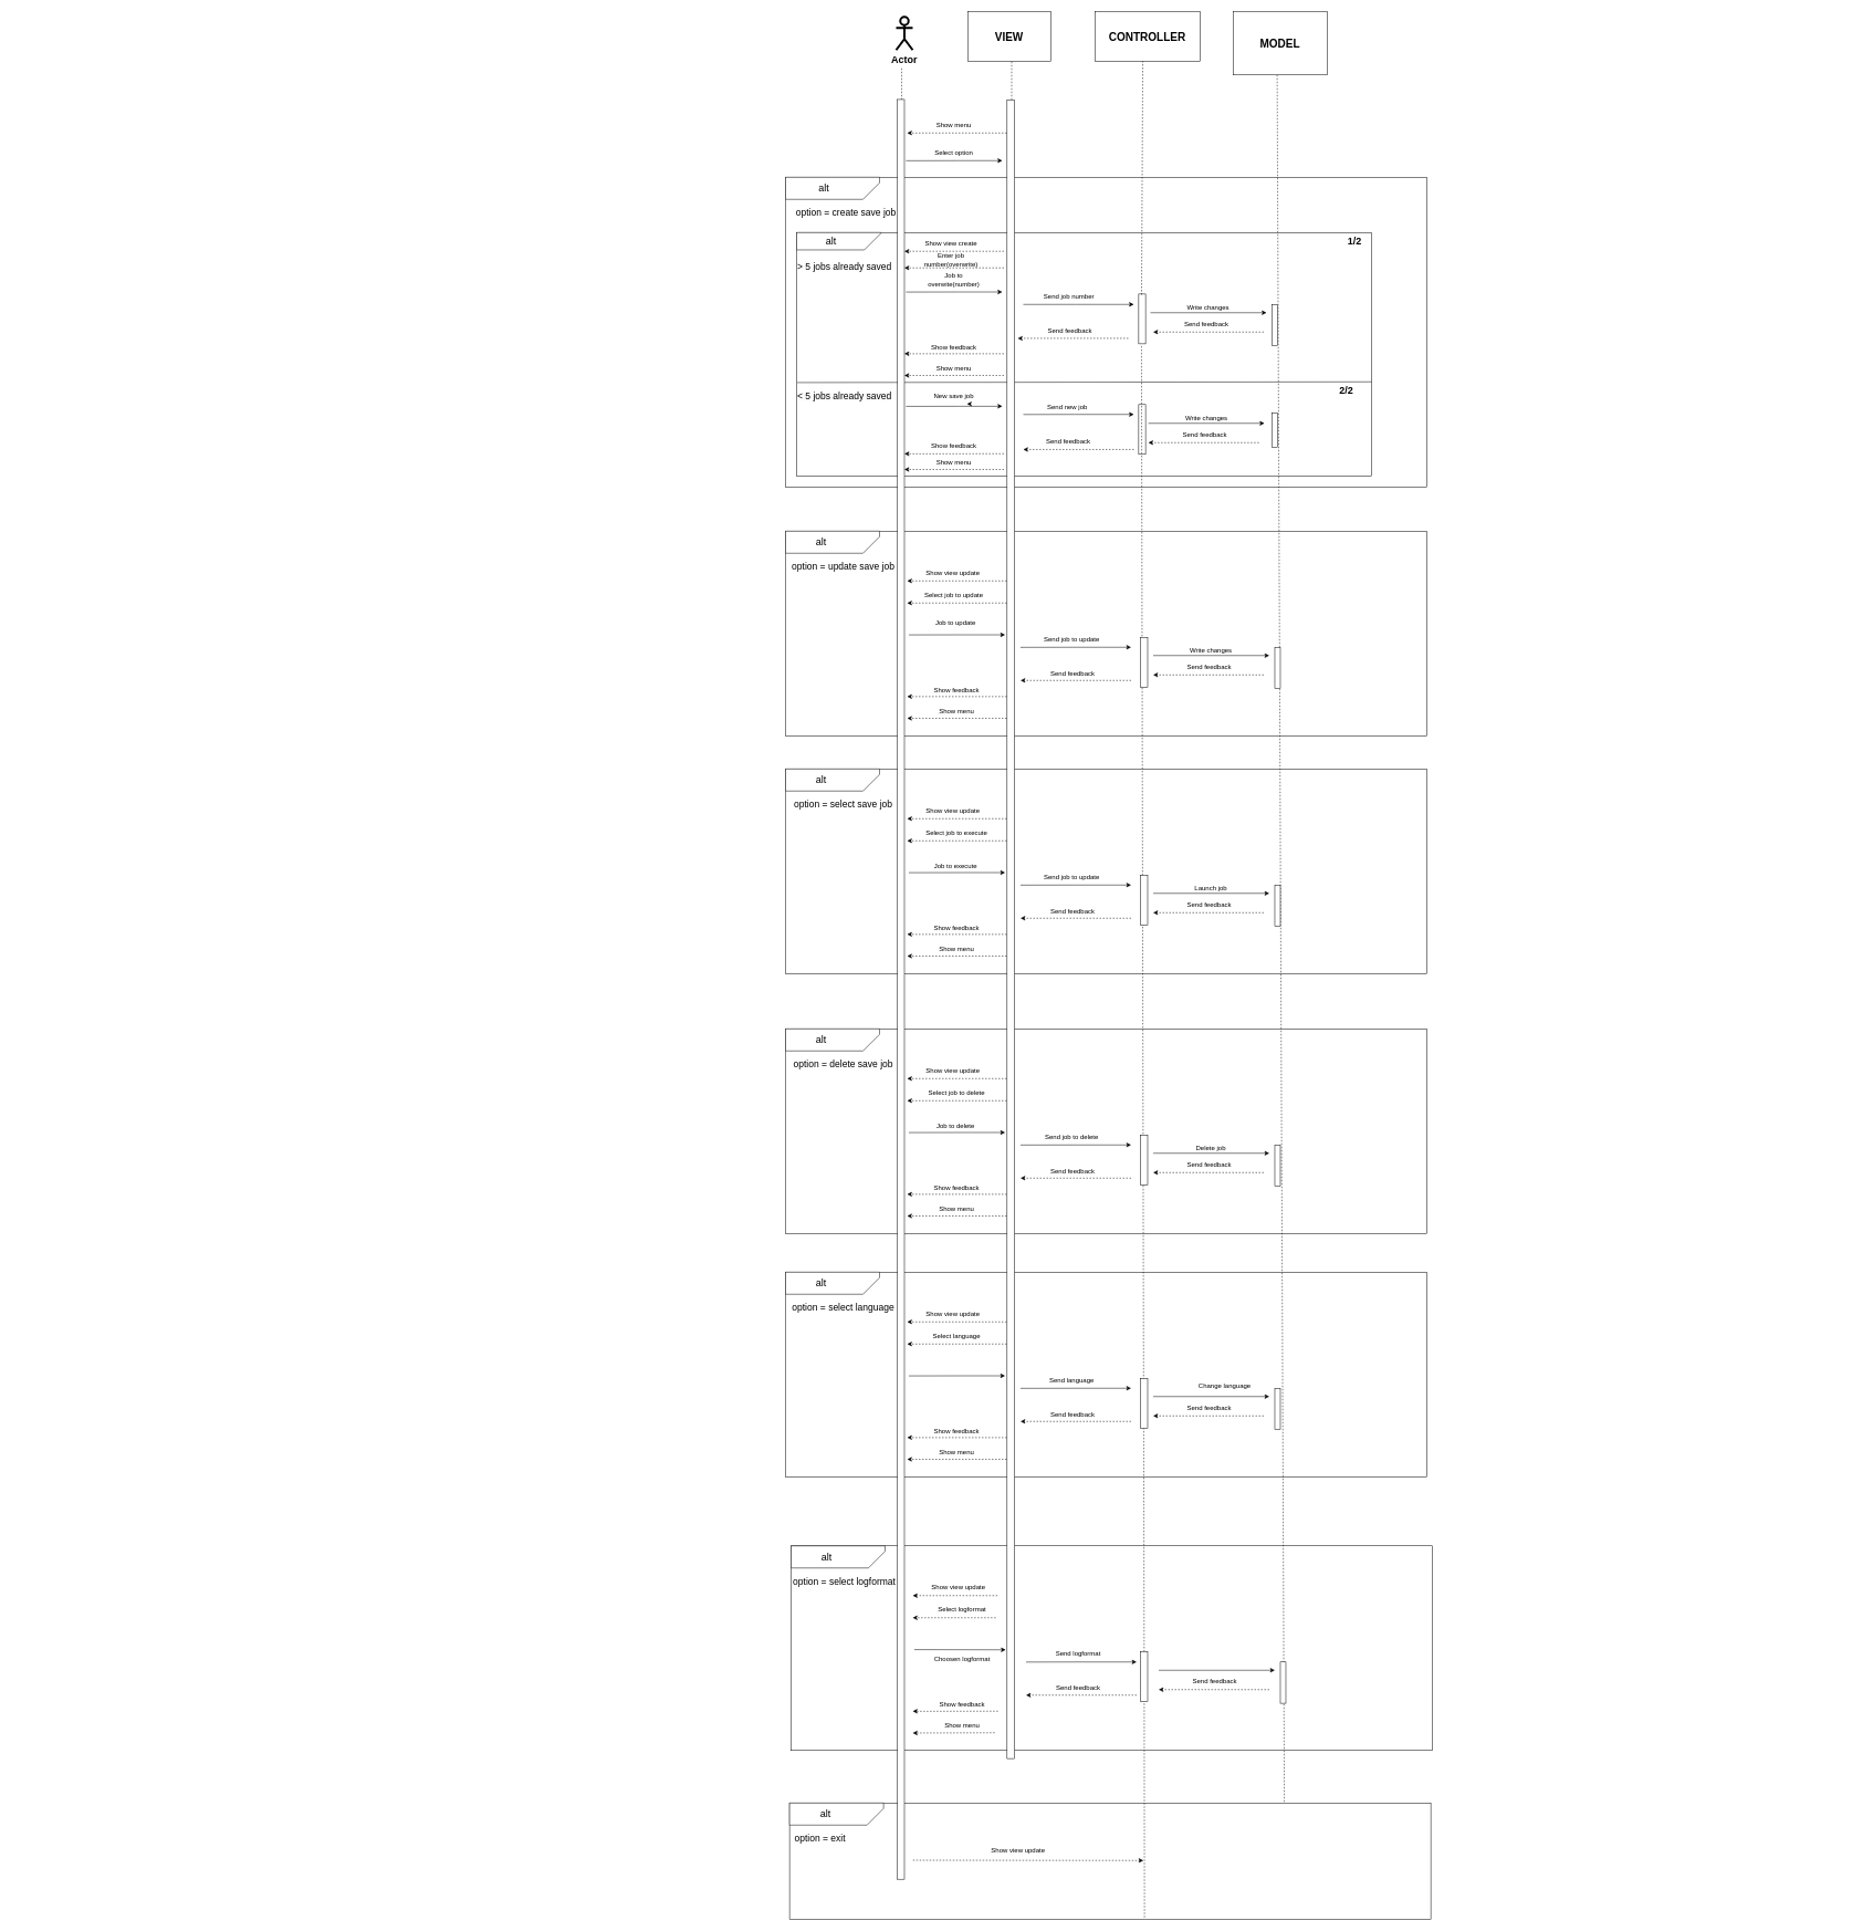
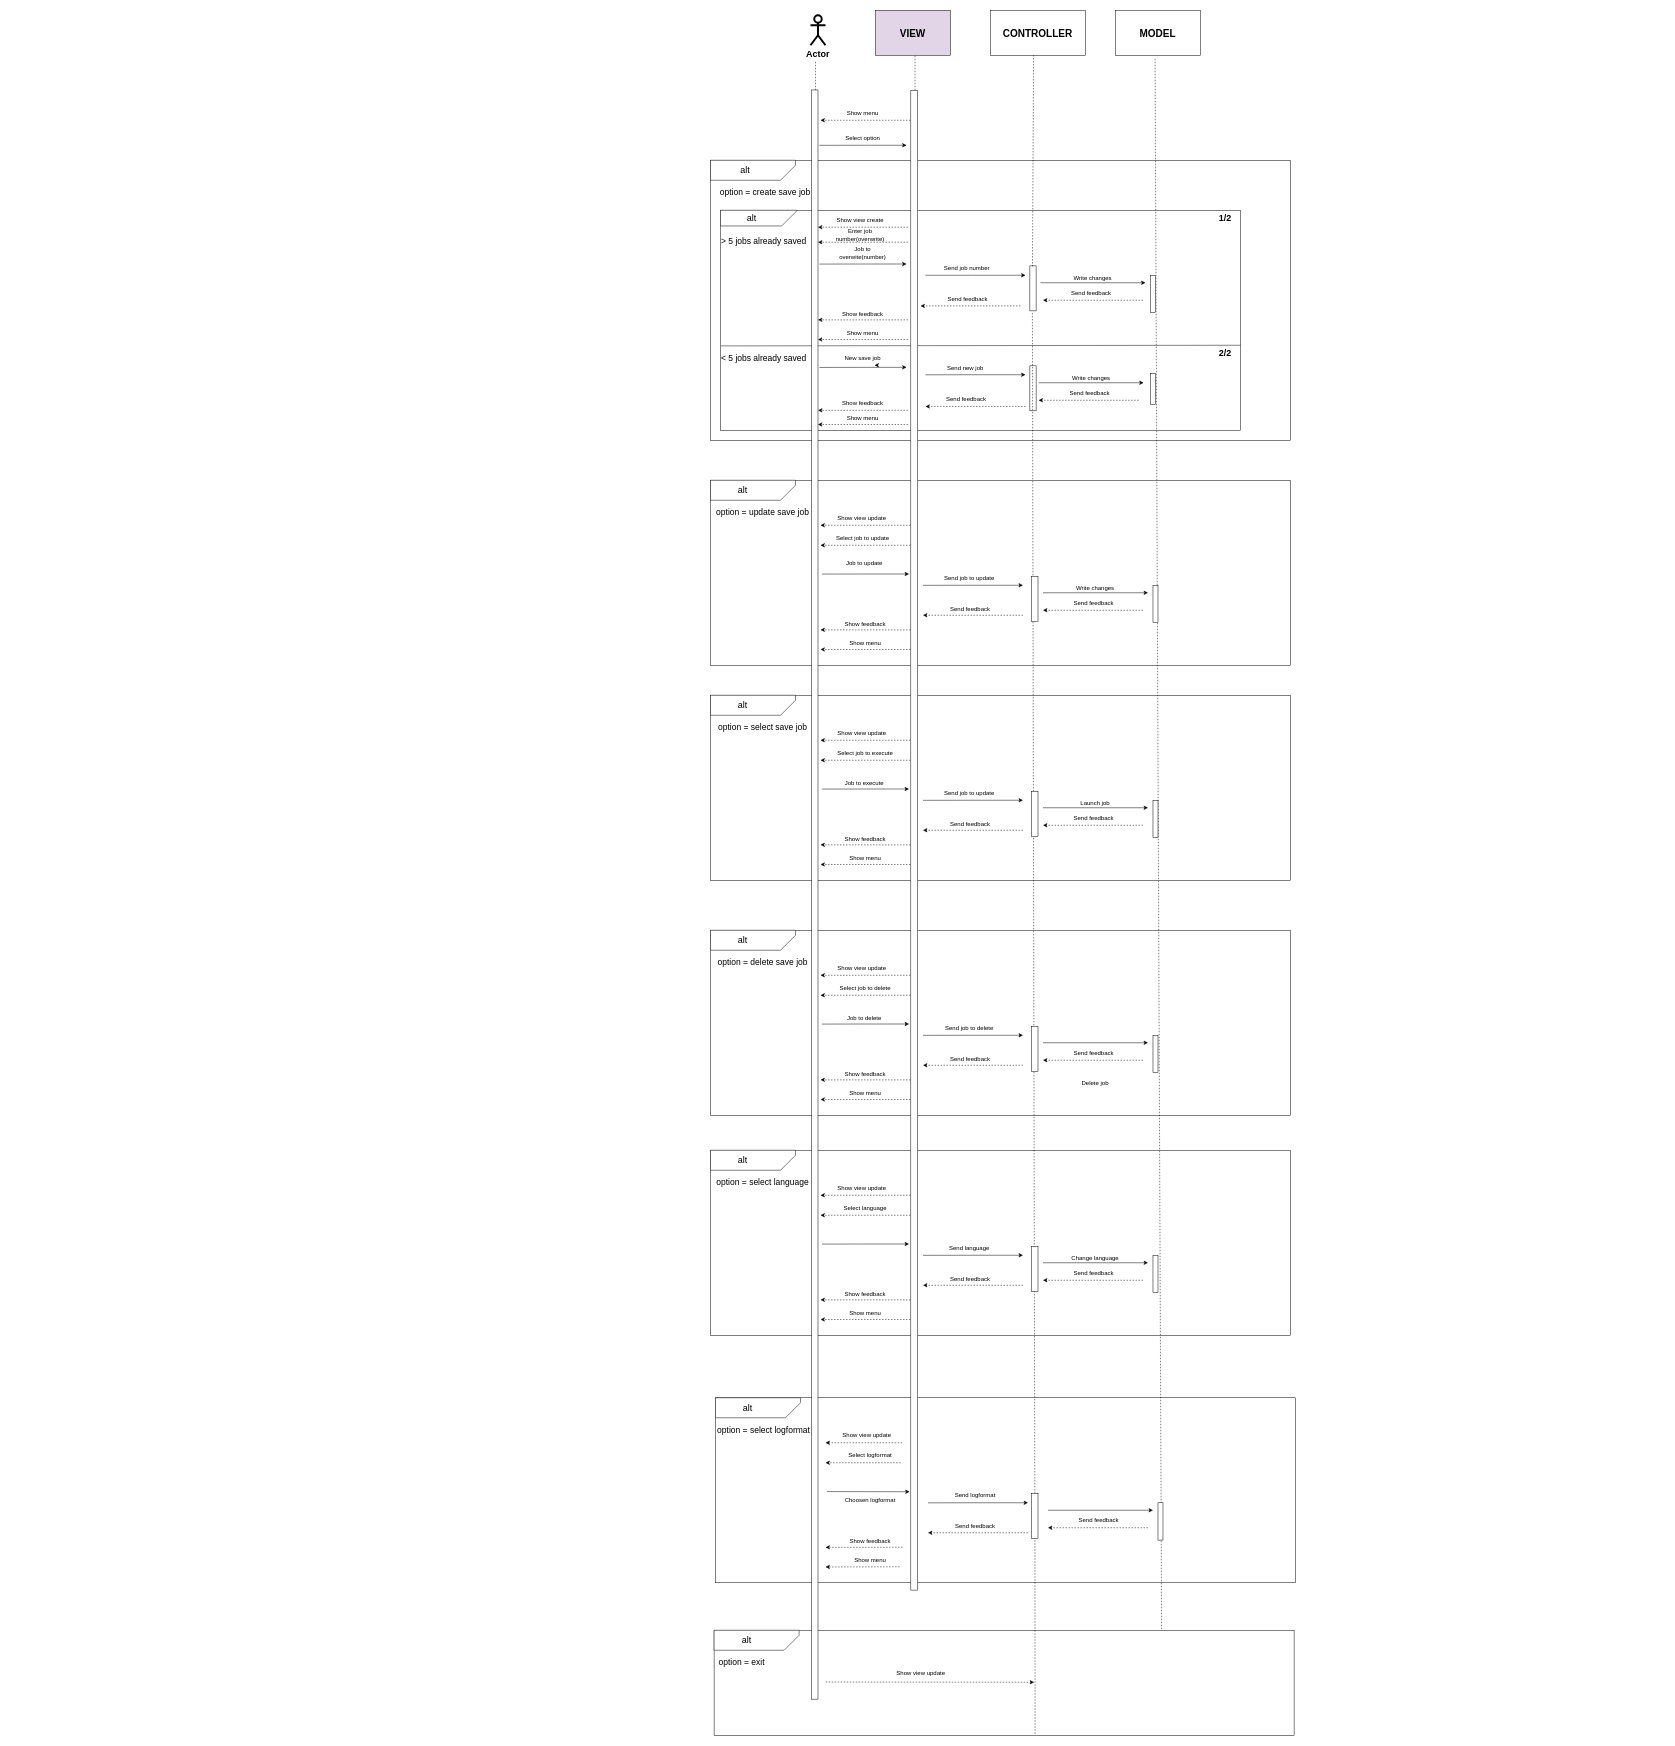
- <mxCell id="130" value="&lt;b&gt;&lt;font style=&quot;font-size: 20px;&quot;&gt;VIEW&lt;/font&gt;&lt;/b&gt;" style="rounded=0;whiteSpace=wrap;html=1;" parent="1" vertex="1"><mxGeometry x="1750.48" y="20" width="150" height="90" as="geometry" /></mxCell>
+ <mxCell id="130" value="&lt;b&gt;&lt;font style=&quot;font-size: 20px;&quot;&gt;VIEW&lt;/font&gt;&lt;/b&gt;" style="rounded=0;whiteSpace=wrap;html=1;fillColor=#e1d5e7;" parent="1" vertex="1"><mxGeometry x="1750.48" y="20" width="150" height="90" as="geometry" /></mxCell>
- <mxCell id="129" value="&lt;b&gt;&lt;font style=&quot;font-size: 20px;&quot;&gt;MODEL&lt;/font&gt;&lt;/b&gt;" style="rounded=0;whiteSpace=wrap;html=1;" parent="1" vertex="1"><mxGeometry x="2230.48" y="20" width="170" height="115" as="geometry" /></mxCell>
+ <mxCell id="129" value="&lt;b&gt;&lt;font style=&quot;font-size: 20px;&quot;&gt;MODEL&lt;/font&gt;&lt;/b&gt;" style="rounded=0;whiteSpace=wrap;html=1;" parent="1" vertex="1"><mxGeometry x="2230.48" y="20" width="170" height="90" as="geometry" /></mxCell>
- <mxCell id="52" value="&lt;b style=&quot;--tw-border-spacing-x: 0; --tw-border-spacing-y: 0; --tw-translate-x: 0; --tw-translate-y: 0; --tw-rotate: 0; --tw-skew-x: 0; --tw-skew-y: 0; --tw-scale-x: 1; --tw-scale-y: 1; --tw-pan-x: ; --tw-pan-y: ; --tw-pinch-zoom: ; --tw-scroll-snap-strictness: proximity; --tw-ordinal: ; --tw-slashed-zero: ; --tw-numeric-figure: ; --tw-numeric-spacing: ; --tw-numeric-fraction: ; --tw-ring-inset: ; --tw-ring-offset-width: 0px; --tw-ring-offset-color: #fff; --tw-ring-color: rgb(59 130 246 / .5); --tw-ring-offset-shadow: 0 0 #0000; --tw-ring-shadow: 0 0 #0000; --tw-shadow: 0 0 #0000; --tw-shadow-colored: 0 0 #0000; --tw-blur: ; --tw-brightness: ; --tw-contrast: ; --tw-grayscale: ; --tw-hue-rotate: ; --tw-invert: ; --tw-saturate: ; --tw-sepia: ; --tw-drop-shadow: ; --tw-backdrop-blur: ; --tw-backdrop-brightness: ; --tw-backdrop-contrast: ; --tw-backdrop-grayscale: ; --tw-backdrop-hue-rotate: ; --tw-backdrop-invert: ; --tw-backdrop-opacity: ; --tw-backdrop-saturate: ; --tw-backdrop-sepia: ; border-color: var(--border-color); font-size: 18px;&quot;&gt;2/2&lt;/b&gt;" style="text;html=1;strokeColor=none;fillColor=none;align=center;verticalAlign=middle;whiteSpace=wrap;rounded=0;" parent="14" vertex="1"><mxGeometry x="965" y="270" width="60" height="30" as="geometry" /></mxCell>
+ <mxCell id="52" value="&lt;b style=&quot;--tw-border-spacing-x: 0; --tw-border-spacing-y: 0; --tw-translate-x: 0; --tw-translate-y: 0; --tw-rotate: 0; --tw-skew-x: 0; --tw-skew-y: 0; --tw-scale-x: 1; --tw-scale-y: 1; --tw-pan-x: ; --tw-pan-y: ; --tw-pinch-zoom: ; --tw-scroll-snap-strictness: proximity; --tw-ordinal: ; --tw-slashed-zero: ; --tw-numeric-figure: ; --tw-numeric-spacing: ; --tw-numeric-fraction: ; --tw-ring-inset: ; --tw-ring-offset-width: 0px; --tw-ring-offset-color: #fff; --tw-ring-color: rgb(59 130 246 / .5); --tw-ring-offset-shadow: 0 0 #0000; --tw-ring-shadow: 0 0 #0000; --tw-shadow: 0 0 #0000; --tw-shadow-colored: 0 0 #0000; --tw-blur: ; --tw-brightness: ; --tw-contrast: ; --tw-grayscale: ; --tw-hue-rotate: ; --tw-invert: ; --tw-saturate: ; --tw-sepia: ; --tw-drop-shadow: ; --tw-backdrop-blur: ; --tw-backdrop-brightness: ; --tw-backdrop-contrast: ; --tw-backdrop-grayscale: ; --tw-backdrop-hue-rotate: ; --tw-backdrop-invert: ; --tw-backdrop-opacity: ; --tw-backdrop-saturate: ; --tw-backdrop-sepia: ; border-color: var(--border-color); font-size: 18px;&quot;&gt;2/2&lt;/b&gt;" style="text;html=1;strokeColor=none;fillColor=none;align=center;verticalAlign=middle;whiteSpace=wrap;rounded=0;" parent="14" vertex="1"><mxGeometry x="980" y="270" width="60" height="30" as="geometry" /></mxCell>
- <mxCell id="102" value="Delete job" style="text;html=1;strokeColor=none;fillColor=none;align=center;verticalAlign=middle;whiteSpace=wrap;rounded=0;" parent="1" vertex="1"><mxGeometry x="2135.48" y="2060" width="110" height="30" as="geometry" /></mxCell>
+ <mxCell id="102" value="Delete job" style="text;html=1;strokeColor=none;fillColor=none;align=center;verticalAlign=middle;whiteSpace=wrap;rounded=0;" parent="1" vertex="1"><mxGeometry x="2135.48" y="2150" width="110" height="30" as="geometry" /></mxCell>
- <mxCell id="81" value="Change language" style="text;html=1;strokeColor=none;fillColor=none;align=center;verticalAlign=middle;whiteSpace=wrap;rounded=0;" parent="1" vertex="1"><mxGeometry x="2160.48" y="2490" width="110" height="30" as="geometry" /></mxCell>
+ <mxCell id="81" value="Change language" style="text;html=1;strokeColor=none;fillColor=none;align=center;verticalAlign=middle;whiteSpace=wrap;rounded=0;" parent="1" vertex="1"><mxGeometry x="2135.48" y="2500" width="110" height="30" as="geometry" /></mxCell>
